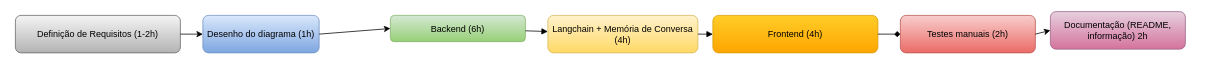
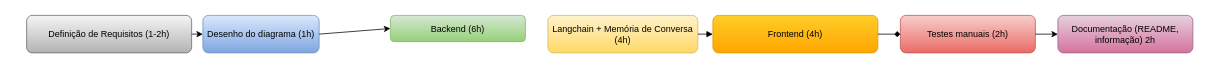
- <mxCell id="12" value="Documentação (README, informação) 2h" style="rounded=1;whiteSpace=wrap;html=1;fillColor=#e6d0de;strokeColor=#996185;gradientColor=#d5739d;" vertex="1" parent="1"><mxGeometry x="1400" y="15" width="180" height="50" as="geometry" /></mxCell>
+ <mxCell id="12" value="Documentação (README, informação) 2h" style="rounded=1;whiteSpace=wrap;html=1;fillColor=#e6d0de;strokeColor=#996185;gradientColor=#d5739d;" vertex="1" parent="1"><mxGeometry x="1410" y="20" width="180" height="50" as="geometry" /></mxCell>
- <mxCell id="7" style="endArrow=block;" edge="1" parent="1" source="2" target="3"><mxGeometry relative="1" as="geometry" /></mxCell>
- <mxCell id="10" value="Definição de Requisitos (1-2h)" style="rounded=1;whiteSpace=wrap;html=1;fillColor=#f5f5f5;strokeColor=#666666;gradientColor=#b3b3b3;" vertex="1" parent="1"><mxGeometry x="20" y="20" width="220" height="50" as="geometry" /></mxCell>
+ <mxCell id="10" value="Definição de Requisitos (1-2h)" style="rounded=1;whiteSpace=wrap;html=1;fillColor=#f5f5f5;strokeColor=#666666;gradientColor=#b3b3b3;" vertex="1" parent="1"><mxGeometry x="35" y="20" width="220" height="50" as="geometry" /></mxCell>
